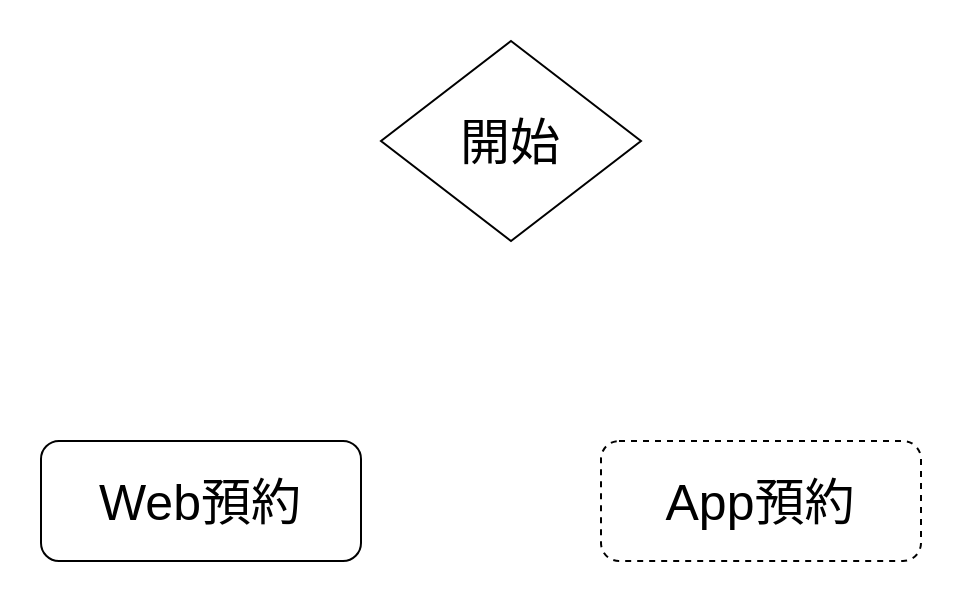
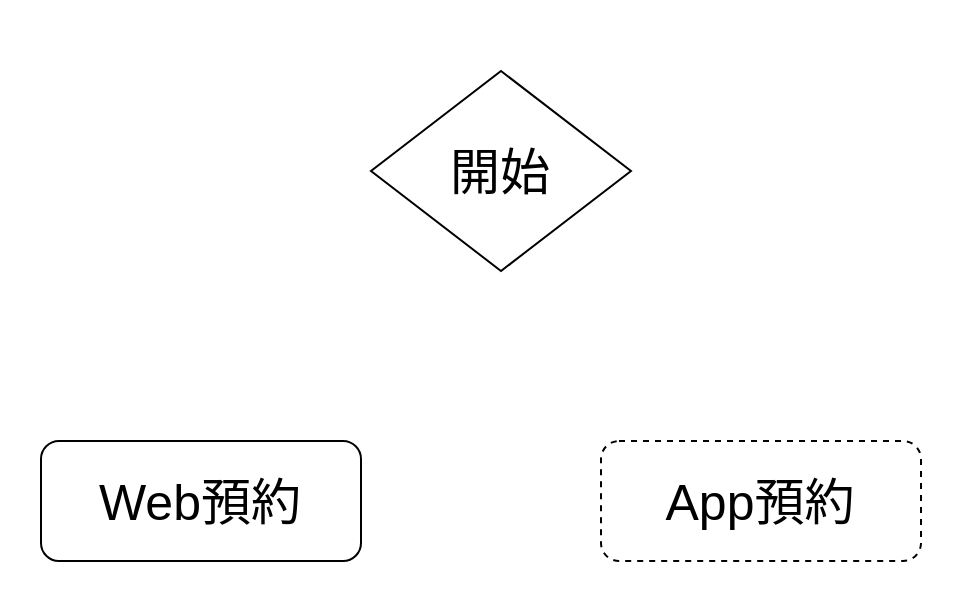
- <mxCell id="2" value="開始" style="rhombus;whiteSpace=wrap;html=1;fontSize=25;" vertex="1" parent="1"><mxGeometry x="190" y="20" width="130" height="100" as="geometry" /></mxCell>
+ <mxCell id="2" value="開始" style="rhombus;whiteSpace=wrap;html=1;fontSize=25;" vertex="1" parent="1"><mxGeometry x="185" y="35" width="130" height="100" as="geometry" /></mxCell>
